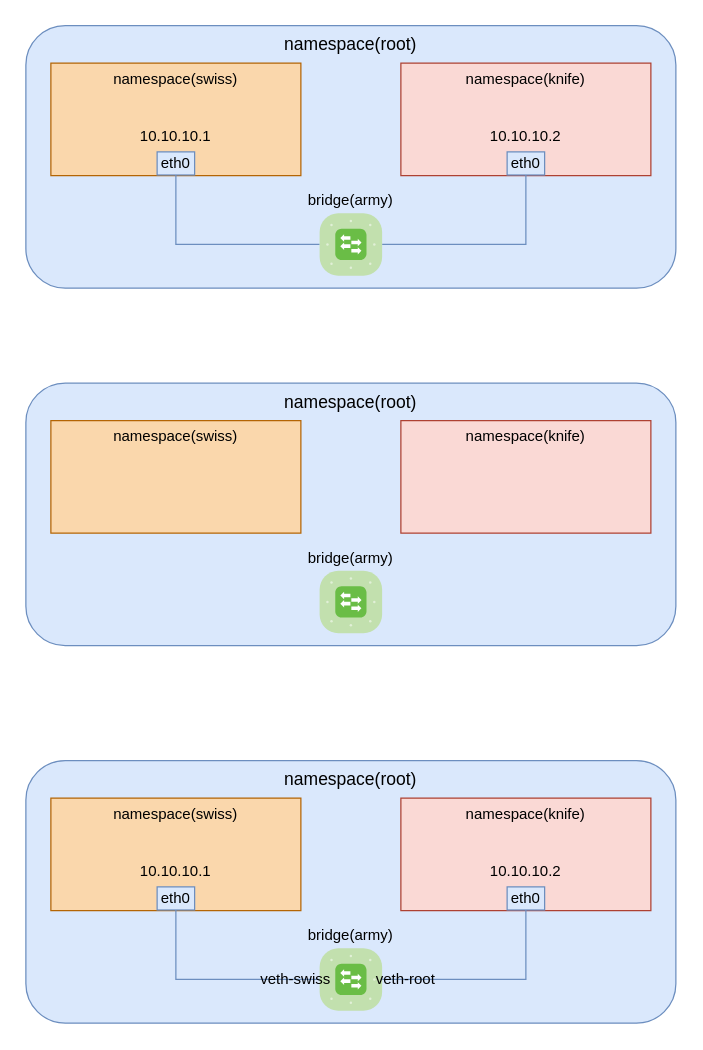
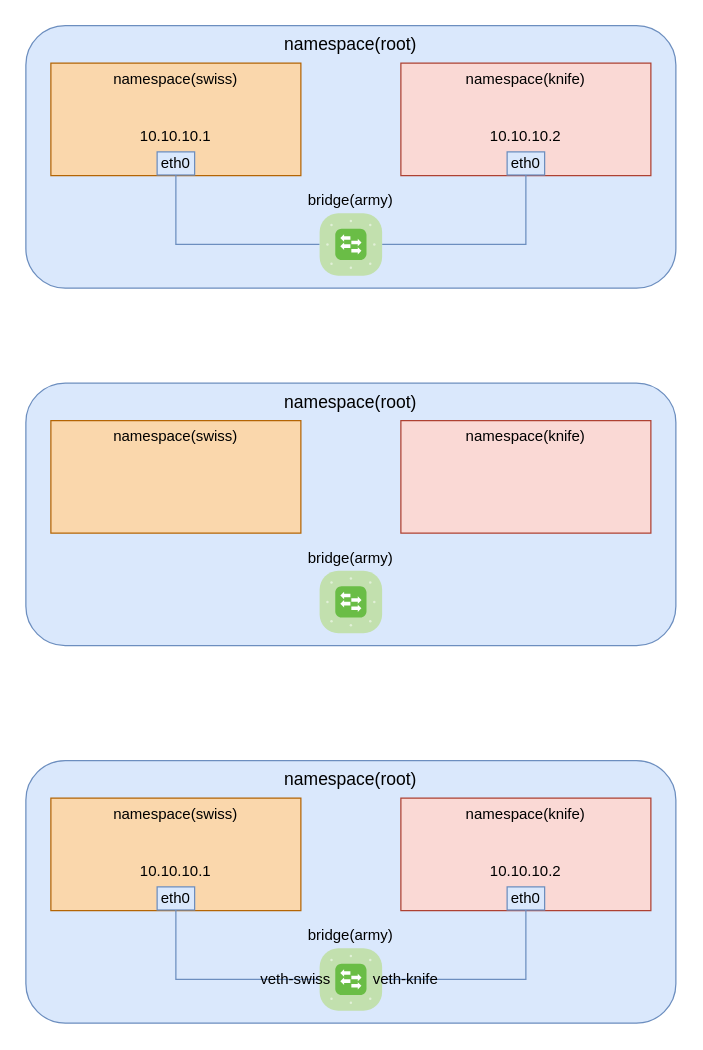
- <mxCell id="34" value="veth‐root" style="text;html=1;strokeColor=none;fillColor=none;align=center;verticalAlign=middle;whiteSpace=wrap;rounded=0;" vertex="1" parent="1"><mxGeometry x="294" y="768" width="60" height="30" as="geometry" /></mxCell>
+ <mxCell id="34" value="veth‐knife" style="text;html=1;strokeColor=none;fillColor=none;align=center;verticalAlign=middle;whiteSpace=wrap;rounded=0;" vertex="1" parent="1"><mxGeometry x="294" y="768" width="60" height="30" as="geometry" /></mxCell>
